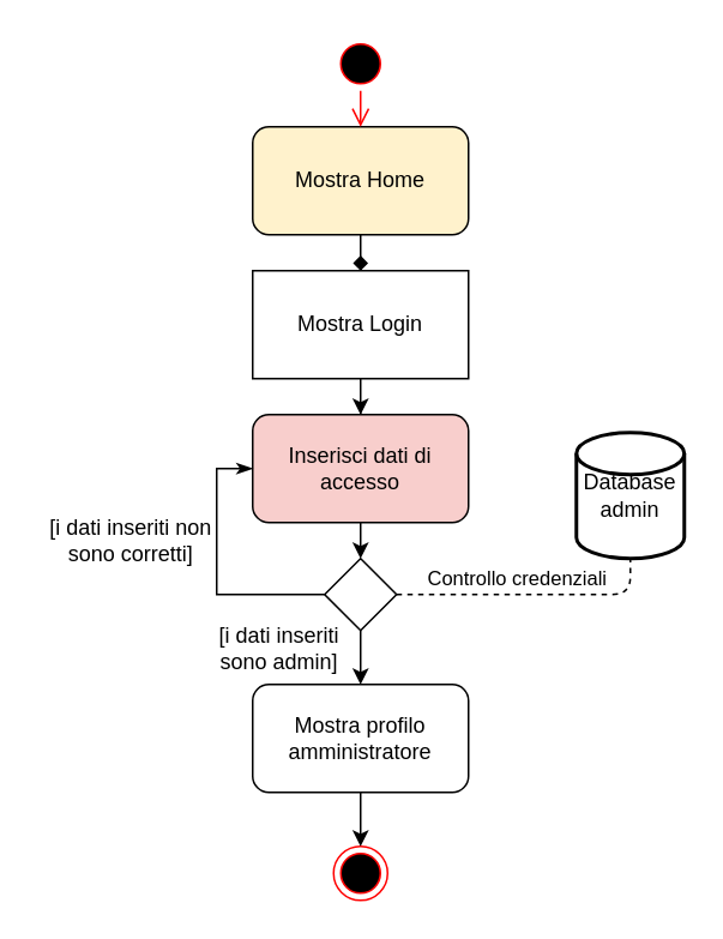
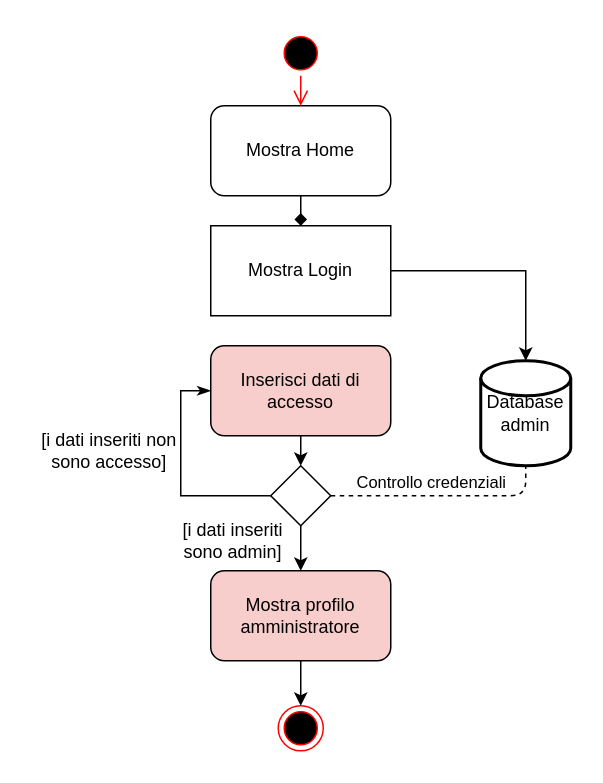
- <mxCell id="3" value="Mostra Home" style="rounded=1;whiteSpace=wrap;html=1;fillColor=#fff2cc;" vertex="1" parent="1"><mxGeometry x="140" y="70" width="120" height="60" as="geometry" /></mxCell>
+ <mxCell id="3" value="Mostra Home" style="rounded=1;whiteSpace=wrap;html=1;" vertex="1" parent="1"><mxGeometry x="140" y="70" width="120" height="60" as="geometry" /></mxCell>
- <mxCell id="4" value="" style="edgeStyle=orthogonalEdgeStyle;rounded=0;orthogonalLoop=1;jettySize=auto;html=1;" edge="1" parent="1" source="5" target="9"><mxGeometry relative="1" as="geometry" /></mxCell>
+ <mxCell id="4" value="" style="edgeStyle=orthogonalEdgeStyle;rounded=0;orthogonalLoop=1;jettySize=auto;html=1;" edge="1" parent="1" source="5" target="18"><mxGeometry relative="1" as="geometry" /></mxCell>
- <mxCell id="15" value="[i dati inseriti non sono corretti]" style="text;html=1;strokeColor=none;fillColor=none;align=center;verticalAlign=middle;whiteSpace=wrap;rounded=0;" vertex="1" parent="1"><mxGeometry x="20" y="290" width="105" height="20" as="geometry" /></mxCell>
+ <mxCell id="15" value="[i dati inseriti non sono accesso]" style="text;html=1;strokeColor=none;fillColor=none;align=center;verticalAlign=middle;whiteSpace=wrap;rounded=0;" vertex="1" parent="1"><mxGeometry x="20" y="290" width="105" height="20" as="geometry" /></mxCell>
- <mxCell id="17" value="Mostra profilo&lt;br&gt;amministratore" style="rounded=1;whiteSpace=wrap;html=1;" vertex="1" parent="1"><mxGeometry x="140" y="380" width="120" height="60" as="geometry" /></mxCell>
+ <mxCell id="17" value="Mostra profilo&lt;br&gt;amministratore" style="rounded=1;whiteSpace=wrap;html=1;fillColor=#f8cecc;" vertex="1" parent="1"><mxGeometry x="140" y="380" width="120" height="60" as="geometry" /></mxCell>
